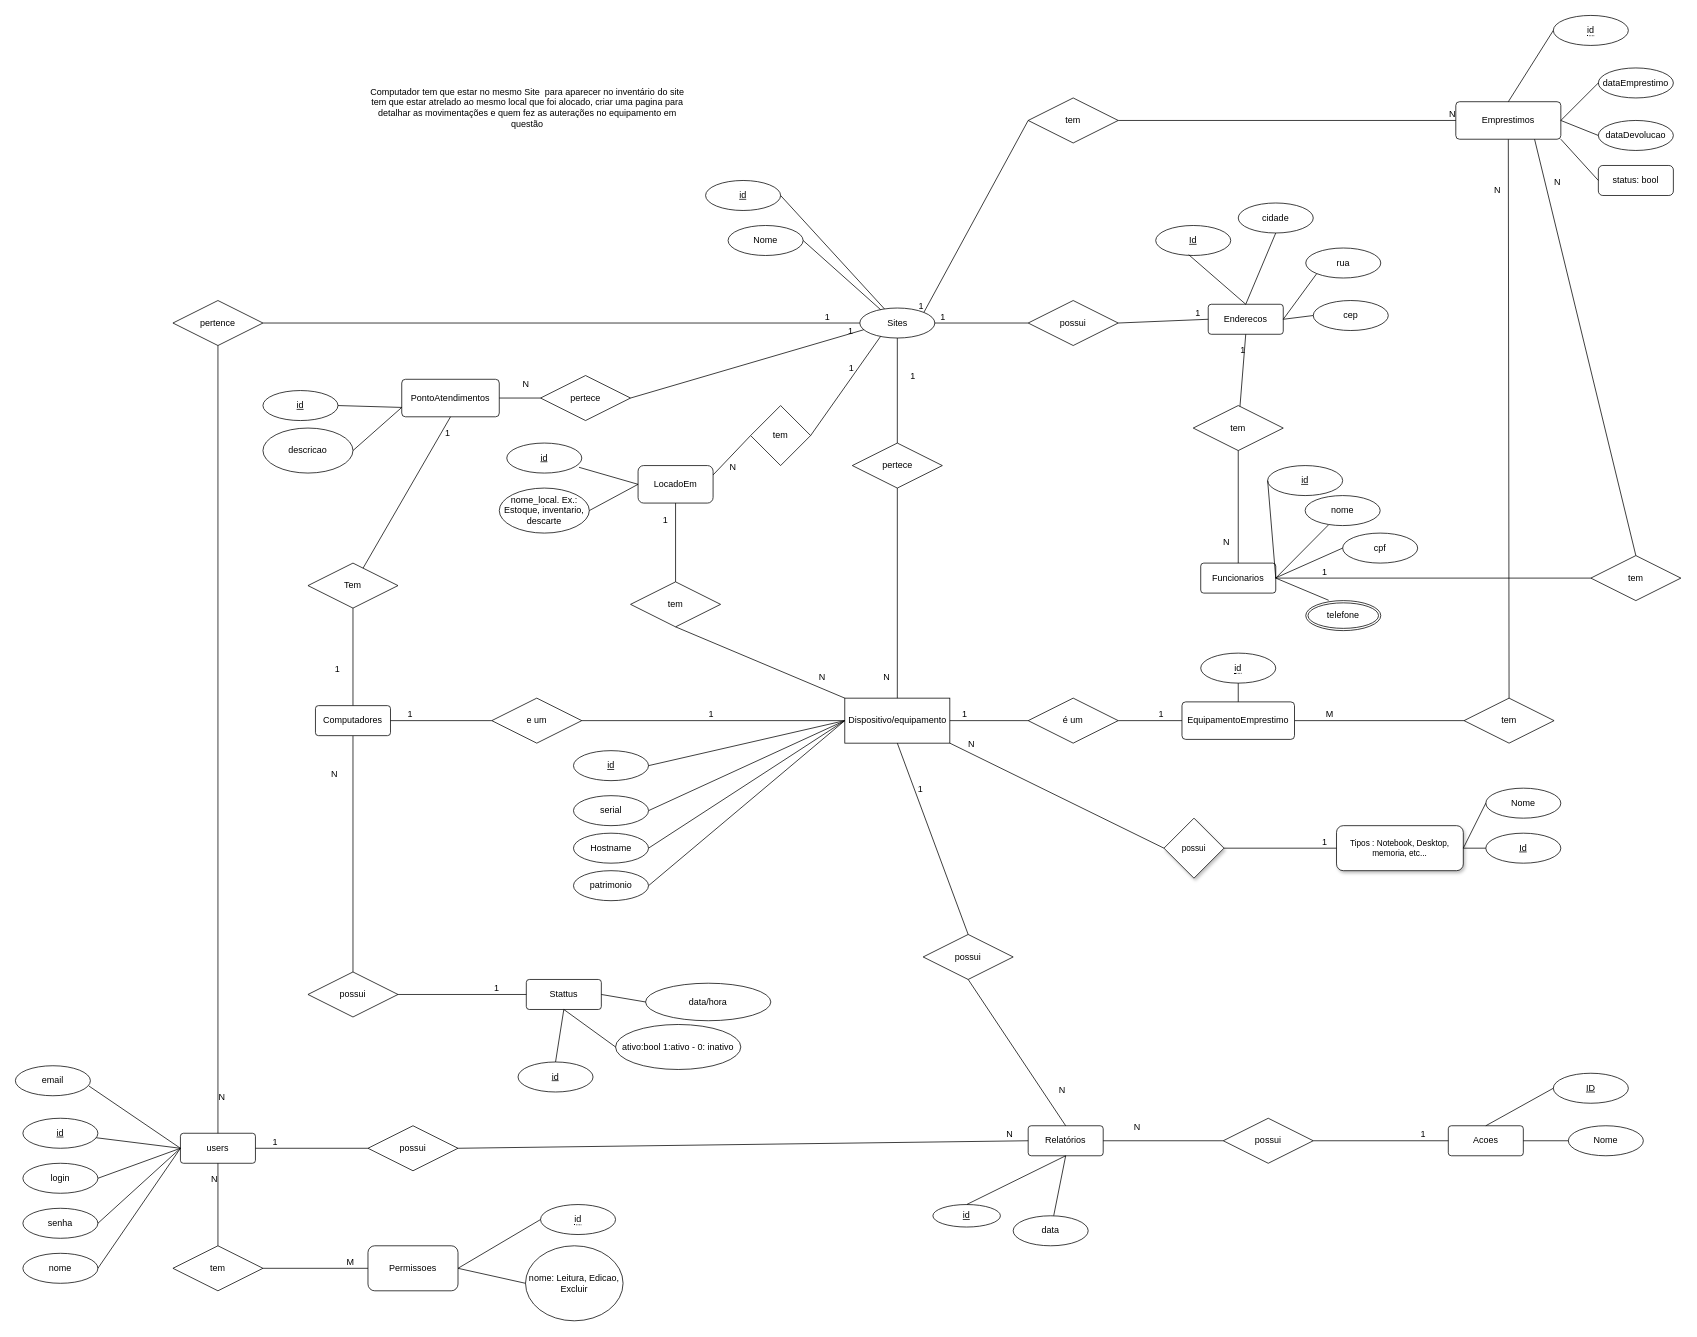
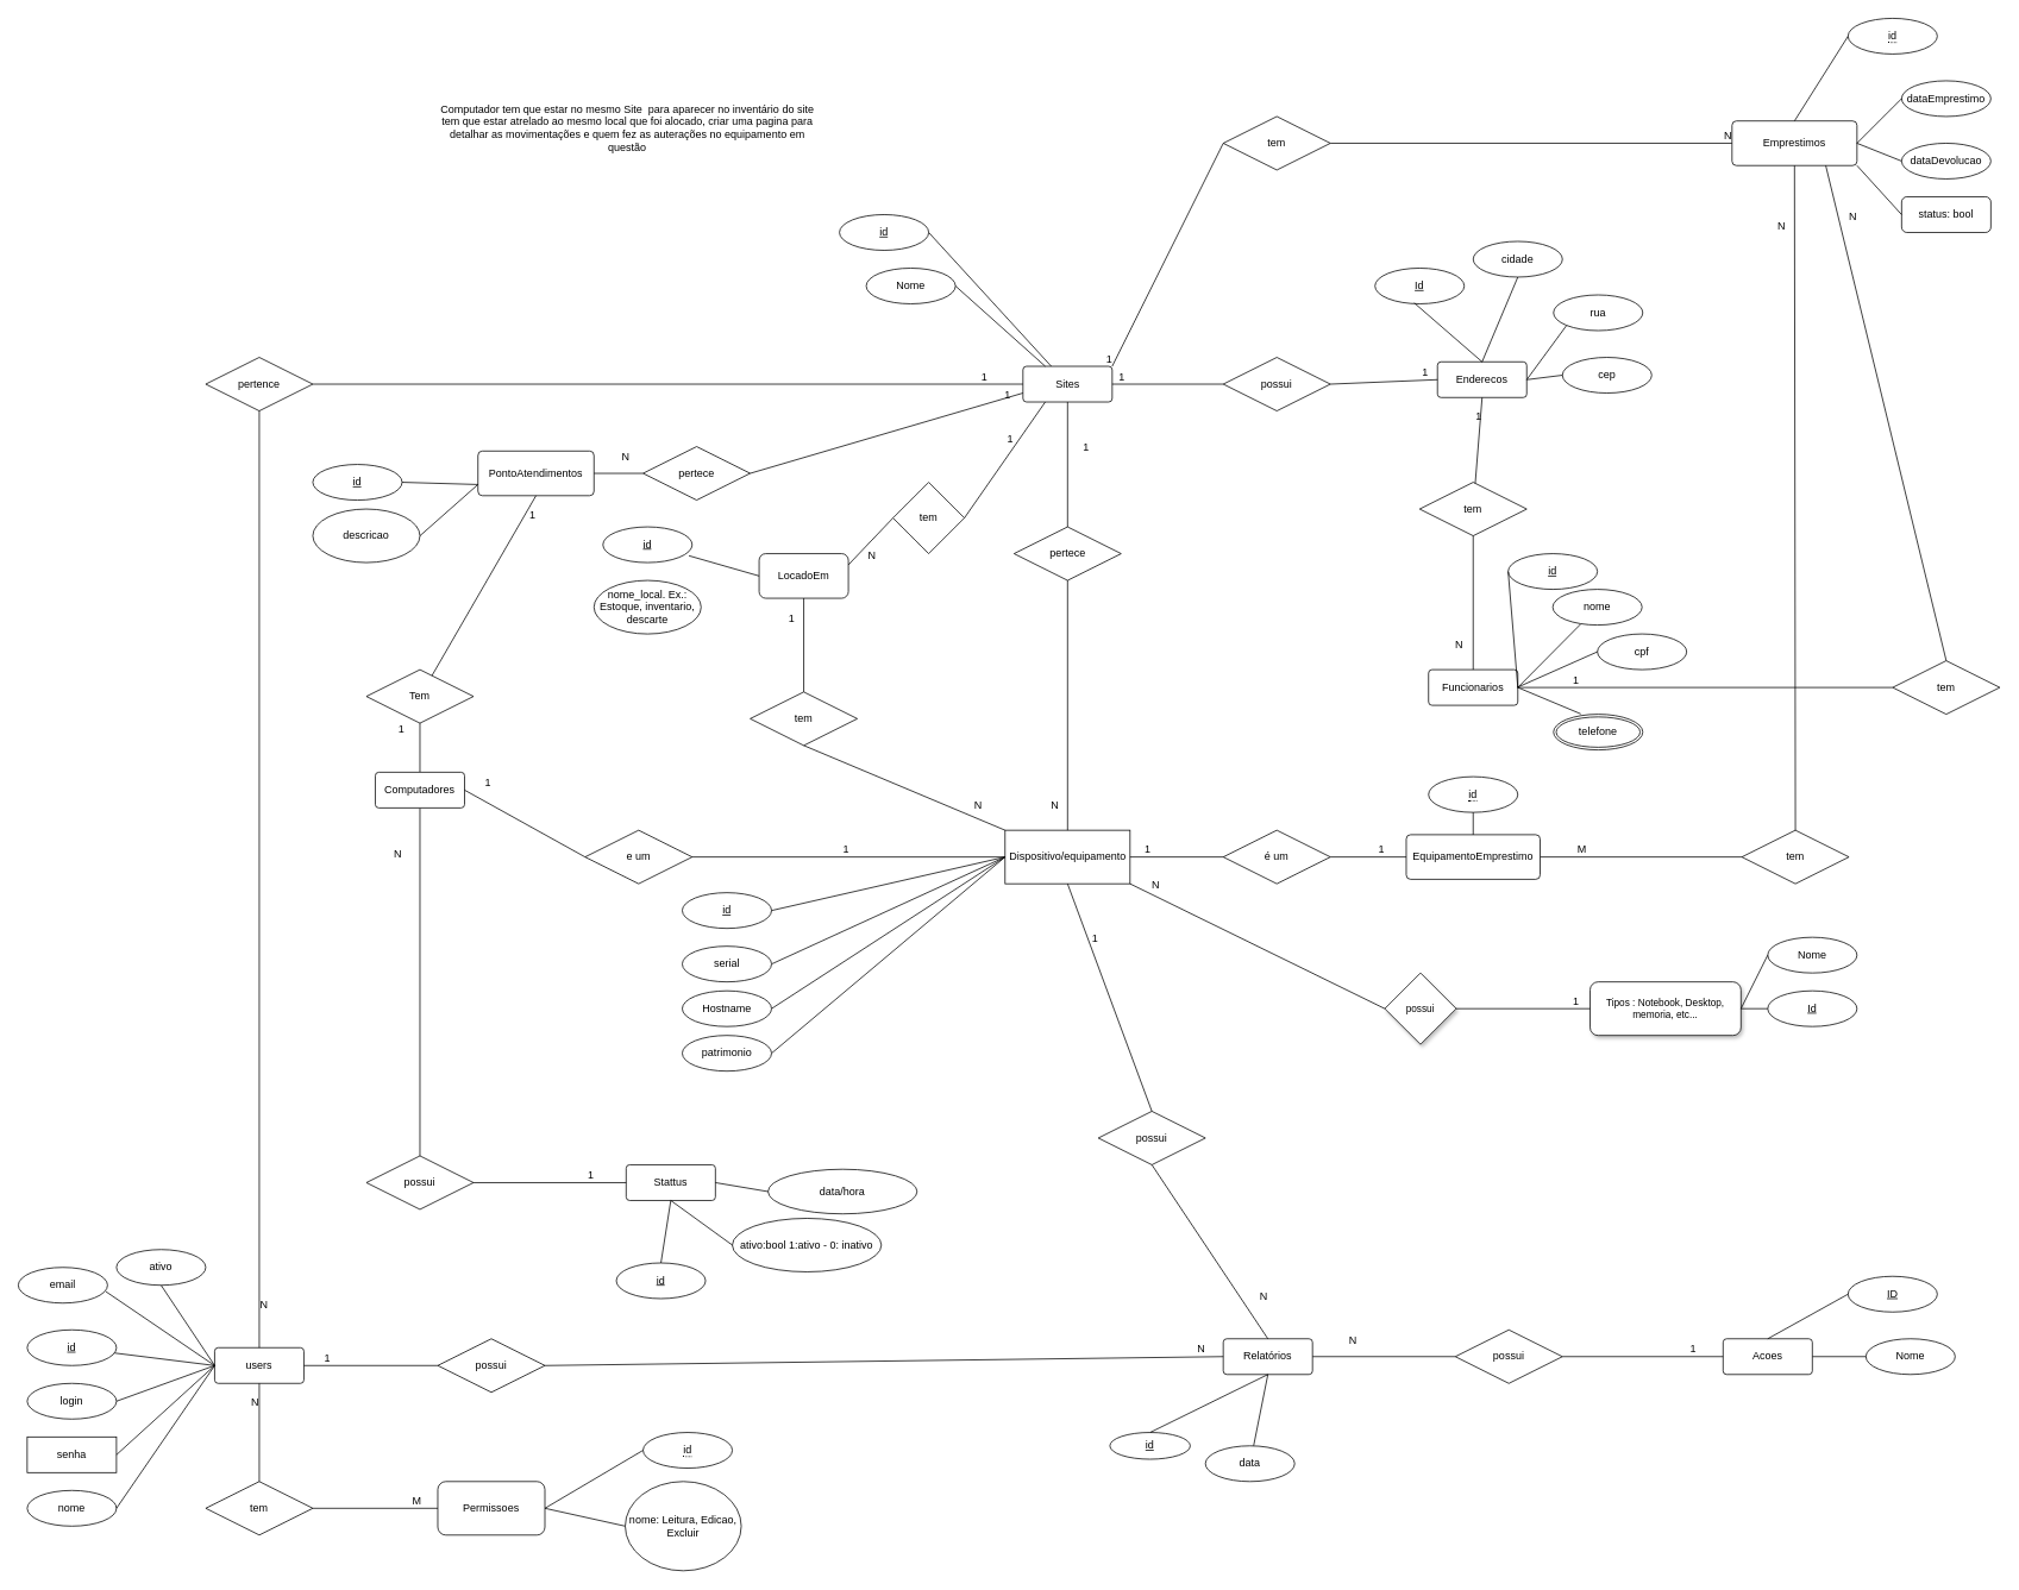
- <mxCell id="7" value="Sites" style="ellipse;arcSize=10;whiteSpace=wrap;html=1;align=center;" parent="1" vertex="1"><mxGeometry x="1145.58" y="410" width="100" height="40" as="geometry" /></mxCell>
+ <mxCell id="7" value="Sites" style="rounded=1;arcSize=10;whiteSpace=wrap;html=1;align=center;" parent="1" vertex="1"><mxGeometry x="1145.58" y="410" width="100" height="40" as="geometry" /></mxCell>
- <mxCell id="80" value="" style="endArrow=none;html=1;rounded=0;entryX=1;entryY=0.5;entryDx=0;entryDy=0;exitX=0;exitY=0.5;exitDx=0;exitDy=0;" parent="1" source="78" target="79" edge="1"><mxGeometry relative="1" as="geometry"><mxPoint x="1292.58" y="820" as="sourcePoint" /><mxPoint x="1402.58" y="780" as="targetPoint" /></mxGeometry></mxCell>
- <mxCell id="178" value="Computadores" style="rounded=1;arcSize=10;whiteSpace=wrap;html=1;align=center;" vertex="1" parent="1"><mxGeometry x="420" y="940" width="100" height="40" as="geometry" /></mxCell>
+ <mxCell id="178" value="Computadores" style="rounded=1;arcSize=10;whiteSpace=wrap;html=1;align=center;" vertex="1" parent="1"><mxGeometry x="420" y="865" width="100" height="40" as="geometry" /></mxCell>
+ <mxCell id="75" value="ativo" style="ellipse;whiteSpace=wrap;html=1;align=center;" parent="1" vertex="1"><mxGeometry x="130" y="1400" width="100" height="40" as="geometry" /></mxCell>
+ <mxCell id="76" value="" style="endArrow=none;html=1;rounded=0;entryX=0.5;entryY=1;entryDx=0;entryDy=0;exitX=0;exitY=0.5;exitDx=0;exitDy=0;" parent="1" source="26" target="75" edge="1"><mxGeometry relative="1" as="geometry"><mxPoint x="230" y="1030" as="sourcePoint" /><mxPoint x="590" y="940" as="targetPoint" /></mxGeometry></mxCell>
- <mxCell id="31" value="senha" style="ellipse;whiteSpace=wrap;html=1;align=center;" parent="1" vertex="1"><mxGeometry x="30" y="1610" width="100" height="40" as="geometry" /></mxCell>
+ <mxCell id="31" value="senha" style="whiteSpace=wrap;html=1;align=center;rounded=0;" parent="1" vertex="1"><mxGeometry x="30" y="1610" width="100" height="40" as="geometry" /></mxCell>
